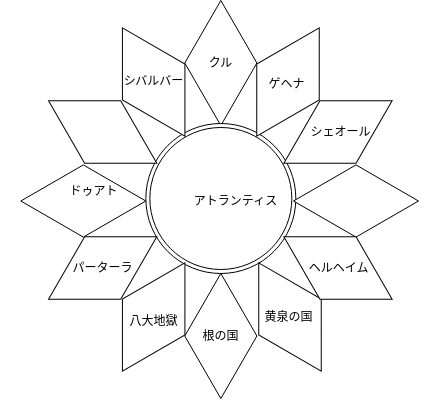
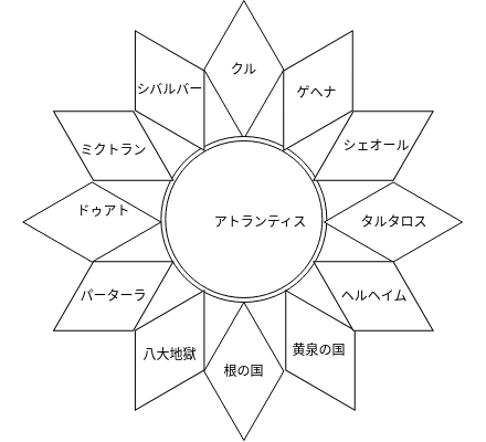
+ <mxCell id="26" value="ミクトラン" style="text;html=1;align=center;verticalAlign=middle;resizable=0;points=[];autosize=1;strokeColor=none;fillColor=none;fontSize=12;" vertex="1" parent="1"><mxGeometry x="63.17" y="118" width="78" height="26" as="geometry" /></mxCell>
+ <mxCell id="19" value="タルタロス" style="text;html=1;align=center;verticalAlign=middle;resizable=0;points=[];autosize=1;strokeColor=none;fillColor=none;fontSize=12;" vertex="1" parent="1"><mxGeometry x="316.5" y="182.5" width="78" height="26" as="geometry" /></mxCell>
